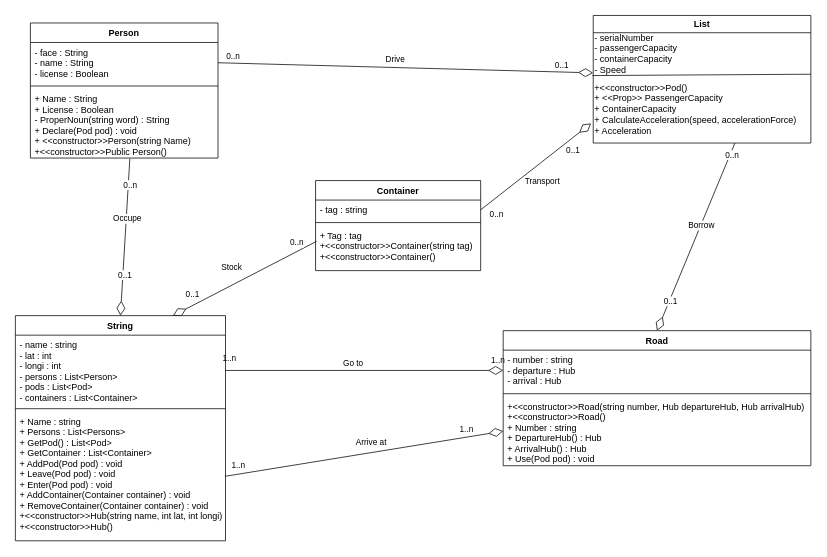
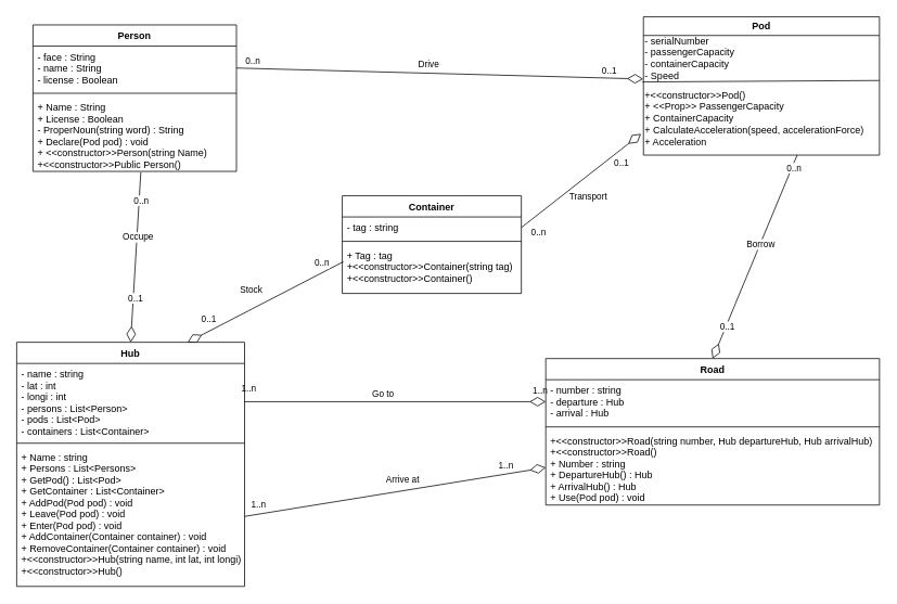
- <mxCell id="2" value="List" style="swimlane;" parent="1" vertex="1"><mxGeometry x="790" y="20" width="290" height="170" as="geometry" /></mxCell>
+ <mxCell id="2" value="Pod" style="swimlane;" parent="1" vertex="1"><mxGeometry x="790" y="20" width="290" height="170" as="geometry" /></mxCell>
- <mxCell id="42" value="String" style="swimlane;fontStyle=1;align=center;verticalAlign=top;childLayout=stackLayout;horizontal=1;startSize=26;horizontalStack=0;resizeParent=1;resizeParentMax=0;resizeLast=0;collapsible=1;marginBottom=0;" parent="1" vertex="1"><mxGeometry x="20" y="420" width="280" height="300" as="geometry" /></mxCell>
+ <mxCell id="42" value="Hub" style="swimlane;fontStyle=1;align=center;verticalAlign=top;childLayout=stackLayout;horizontal=1;startSize=26;horizontalStack=0;resizeParent=1;resizeParentMax=0;resizeLast=0;collapsible=1;marginBottom=0;" parent="1" vertex="1"><mxGeometry x="20" y="420" width="280" height="300" as="geometry" /></mxCell>
